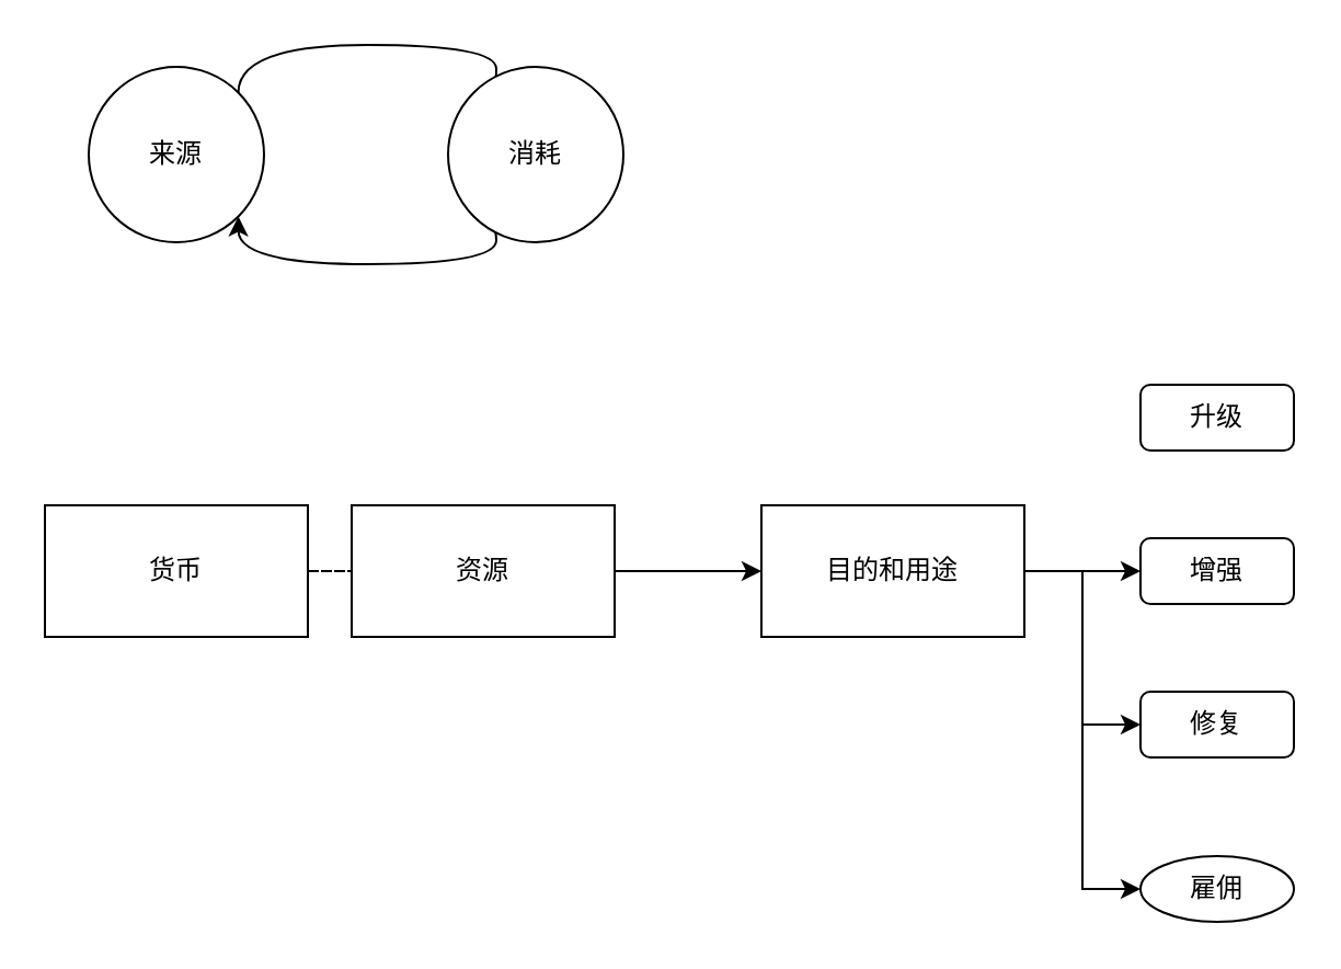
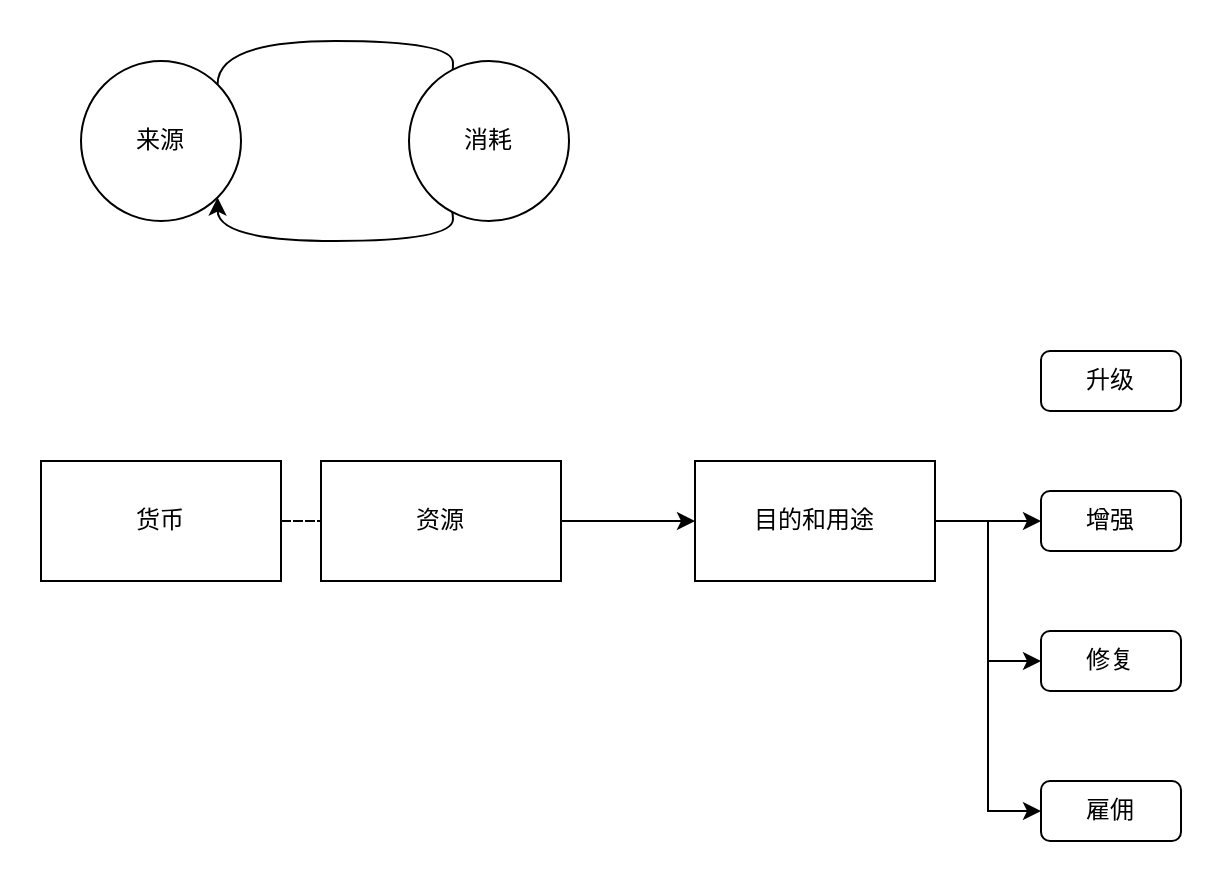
- <mxCell id="17" value="雇佣" style="ellipse;whiteSpace=wrap;html=1;" vertex="1" parent="1"><mxGeometry x="520" y="390" width="70" height="30" as="geometry" /></mxCell>
+ <mxCell id="17" value="雇佣" style="rounded=1;whiteSpace=wrap;html=1;" vertex="1" parent="1"><mxGeometry x="520" y="390" width="70" height="30" as="geometry" /></mxCell>
